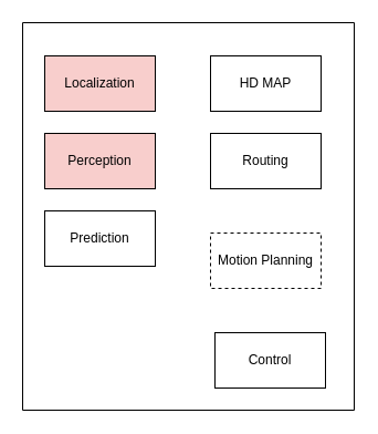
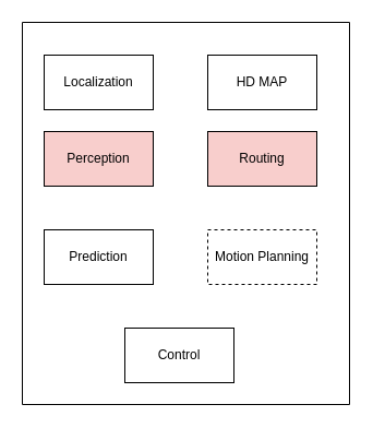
- <mxCell id="5" value="Localization" style="rounded=0;whiteSpace=wrap;html=1;fillColor=#f8cecc;" vertex="1" parent="2"><mxGeometry x="20" y="30" width="100" height="50" as="geometry" /></mxCell>
+ <mxCell id="5" value="Localization" style="rounded=0;whiteSpace=wrap;html=1;" vertex="1" parent="2"><mxGeometry x="20" y="30" width="100" height="50" as="geometry" /></mxCell>
- <mxCell id="7" value="Routing" style="rounded=0;whiteSpace=wrap;html=1;" vertex="1" parent="2"><mxGeometry x="170" y="100" width="100" height="50" as="geometry" /></mxCell>
+ <mxCell id="7" value="Routing" style="rounded=0;whiteSpace=wrap;html=1;fillColor=#f8cecc;" vertex="1" parent="2"><mxGeometry x="170" y="100" width="100" height="50" as="geometry" /></mxCell>
- <mxCell id="8" value="Prediction" style="rounded=0;whiteSpace=wrap;html=1;" vertex="1" parent="2"><mxGeometry x="20" y="170" width="100" height="50" as="geometry" /></mxCell>
+ <mxCell id="8" value="Prediction" style="rounded=0;whiteSpace=wrap;html=1;" vertex="1" parent="2"><mxGeometry x="20" y="190" width="100" height="50" as="geometry" /></mxCell>
- <mxCell id="3" value="Control" style="rounded=0;whiteSpace=wrap;html=1;" vertex="1" parent="2"><mxGeometry x="174" y="280" width="100" height="50" as="geometry" /></mxCell>
+ <mxCell id="3" value="Control" style="rounded=0;whiteSpace=wrap;html=1;" vertex="1" parent="2"><mxGeometry x="94" y="280" width="100" height="50" as="geometry" /></mxCell>
